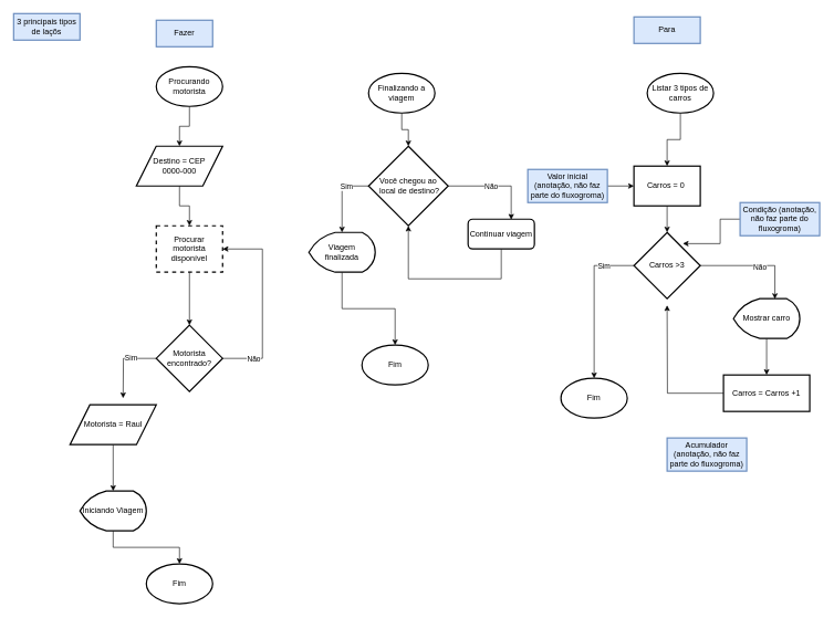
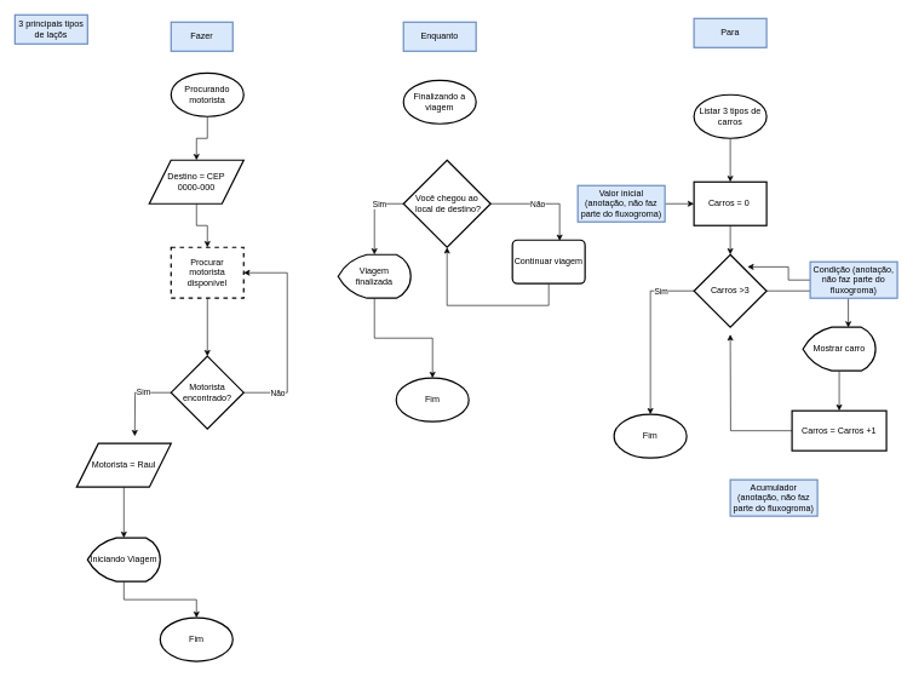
+ <mxCell id="19" value="Enquanto" style="rounded=1;whiteSpace=wrap;html=1;absoluteArcSize=1;arcSize=0;strokeWidth=2;fillColor=#dae8fc;strokeColor=#6c8ebf;" vertex="1" parent="1"><mxGeometry x="555" y="30" width="100" height="40" as="geometry" /></mxCell>
- <mxCell id="34" value="Listar 3 tipos de carros" style="strokeWidth=2;html=1;shape=mxgraph.flowchart.start_1;whiteSpace=wrap;" vertex="1" parent="1"><mxGeometry x="975" y="110" width="100" height="60" as="geometry" /></mxCell>
+ <mxCell id="34" value="Listar 3 tipos de carros" style="strokeWidth=2;html=1;shape=mxgraph.flowchart.start_1;whiteSpace=wrap;" vertex="1" parent="1"><mxGeometry x="955" y="130" width="100" height="60" as="geometry" /></mxCell>
- <mxCell id="20" style="edgeStyle=orthogonalEdgeStyle;rounded=0;orthogonalLoop=1;jettySize=auto;html=1;entryX=0.5;entryY=0;entryDx=0;entryDy=0;entryPerimeter=0;" edge="1" parent="1" source="21" target="26"><mxGeometry relative="1" as="geometry" /></mxCell>
- <mxCell id="49" value="Condição (anotação, não faz parte do fluxogroma)" style="rounded=1;whiteSpace=wrap;html=1;absoluteArcSize=1;arcSize=0;strokeWidth=2;fillColor=#dae8fc;strokeColor=#6c8ebf;" vertex="1" parent="1"><mxGeometry x="1115" y="305" width="120" height="50" as="geometry" /></mxCell>
+ <mxCell id="49" value="Condição (anotação, não faz parte do fluxogroma)" style="rounded=1;whiteSpace=wrap;html=1;absoluteArcSize=1;arcSize=0;strokeWidth=2;fillColor=#dae8fc;strokeColor=#6c8ebf;" vertex="1" parent="1"><mxGeometry x="1115" y="360" width="120" height="50" as="geometry" /></mxCell>
- <mxCell id="28" value="Continuar viagem" style="rounded=1;whiteSpace=wrap;html=1;absoluteArcSize=1;arcSize=14;strokeWidth=2;" vertex="1" parent="1"><mxGeometry x="705" y="330" width="100" height="45" as="geometry" /></mxCell>
+ <mxCell id="28" value="Continuar viagem" style="rounded=1;whiteSpace=wrap;html=1;absoluteArcSize=1;arcSize=14;strokeWidth=2;" vertex="1" parent="1"><mxGeometry x="705" y="330" width="100" height="60" as="geometry" /></mxCell>
